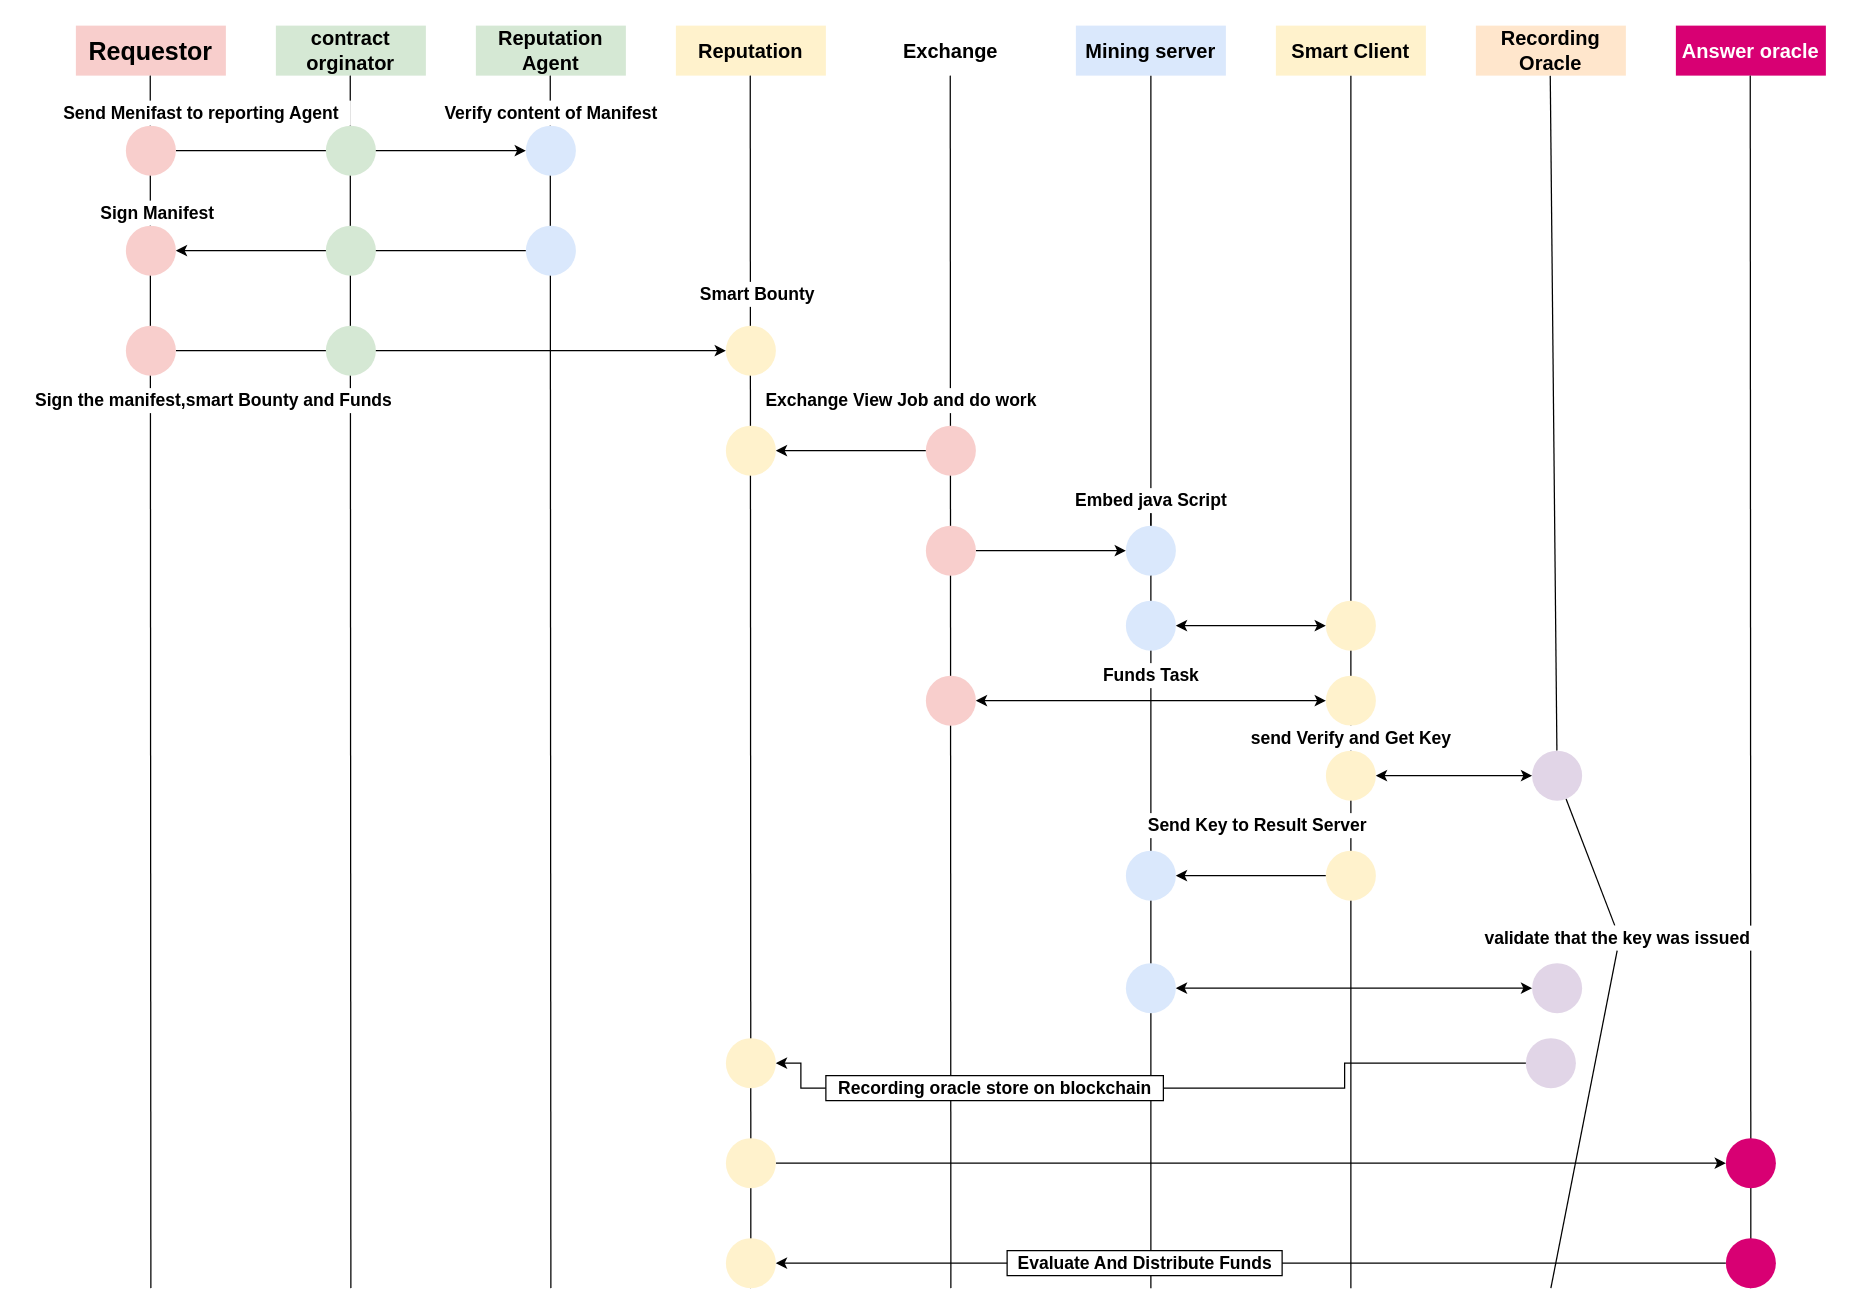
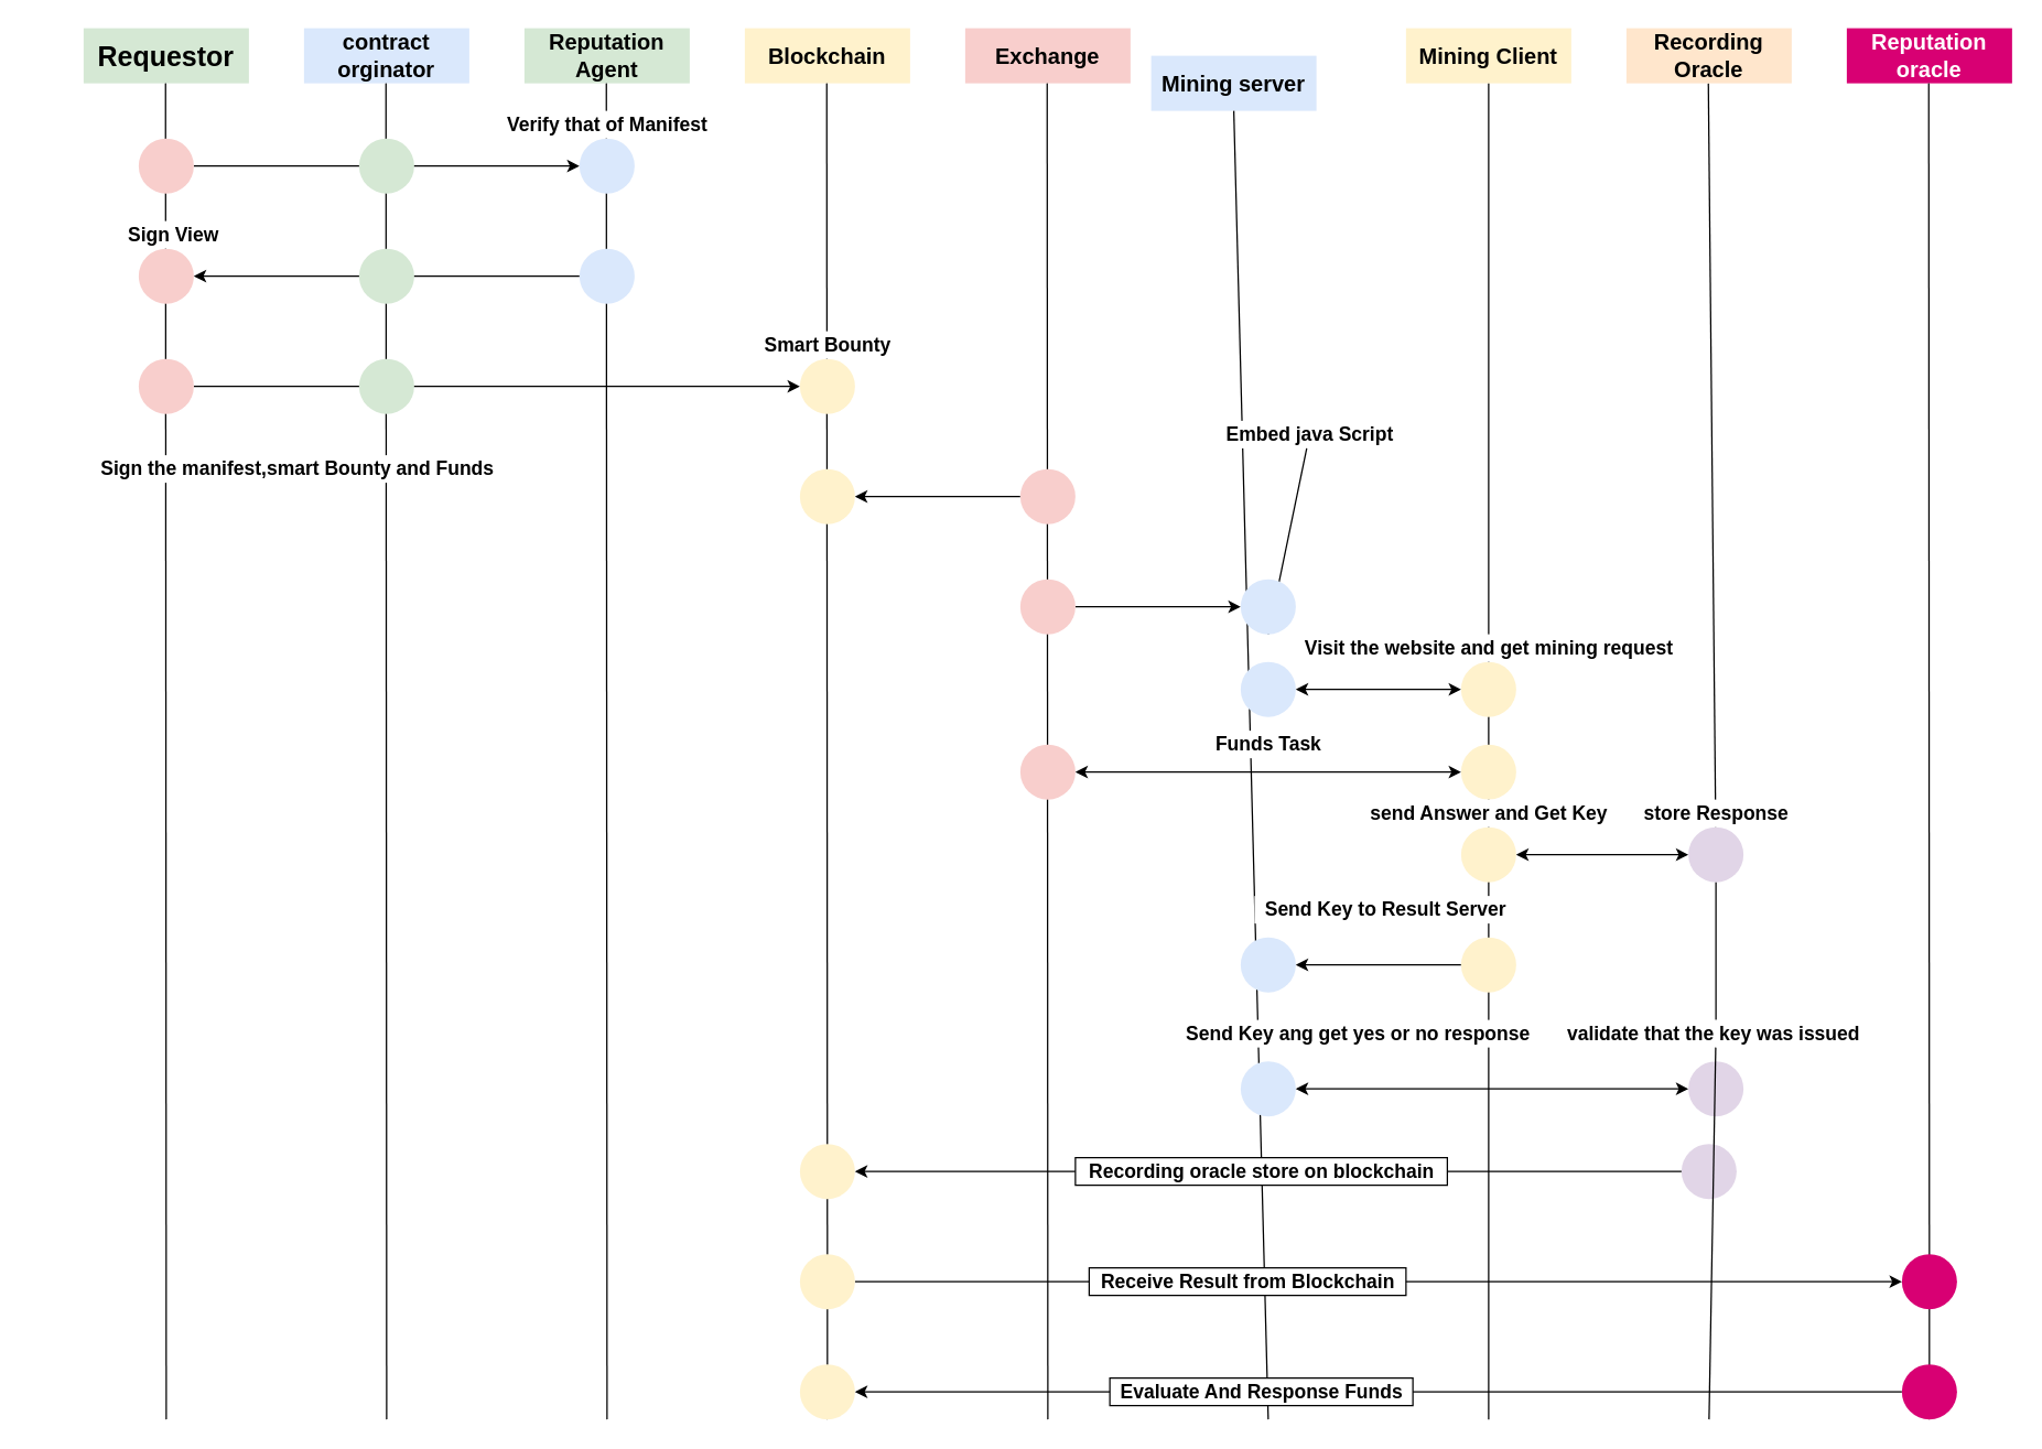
- <mxCell id="2" value="&lt;b&gt;&lt;font style=&quot;font-size: 20px&quot;&gt;Requestor&lt;/font&gt;&lt;/b&gt;" style="rounded=0;whiteSpace=wrap;html=1;fillColor=#f8cecc;strokeColor=none;" parent="1" vertex="1"><mxGeometry x="60" y="20" width="120" height="40" as="geometry" /></mxCell>
+ <mxCell id="2" value="&lt;b&gt;&lt;font style=&quot;font-size: 20px&quot;&gt;Requestor&lt;/font&gt;&lt;/b&gt;" style="rounded=0;whiteSpace=wrap;html=1;fillColor=#d5e8d4;strokeColor=none;" parent="1" vertex="1"><mxGeometry x="60" y="20" width="120" height="40" as="geometry" /></mxCell>
- <mxCell id="3" value="&lt;b&gt;&lt;font style=&quot;font-size: 16px&quot;&gt;contract orginator&lt;/font&gt;&lt;/b&gt;" style="rounded=0;whiteSpace=wrap;html=1;fillColor=#d5e8d4;strokeColor=none;" parent="1" vertex="1"><mxGeometry x="220" y="20" width="120" height="40" as="geometry" /></mxCell>
+ <mxCell id="3" value="&lt;b&gt;&lt;font style=&quot;font-size: 16px&quot;&gt;contract orginator&lt;/font&gt;&lt;/b&gt;" style="rounded=0;whiteSpace=wrap;html=1;fillColor=#dae8fc;strokeColor=none;" parent="1" vertex="1"><mxGeometry x="220" y="20" width="120" height="40" as="geometry" /></mxCell>
- <mxCell id="5" value="&lt;span style=&quot;font-size: 16px&quot;&gt;&lt;b&gt;Reputation&lt;/b&gt;&lt;/span&gt;" style="rounded=0;whiteSpace=wrap;html=1;fillColor=#fff2cc;strokeColor=none;" parent="1" vertex="1"><mxGeometry x="540" y="20" width="120" height="40" as="geometry" /></mxCell>
+ <mxCell id="5" value="&lt;span style=&quot;font-size: 16px&quot;&gt;&lt;b&gt;Blockchain&lt;/b&gt;&lt;/span&gt;" style="rounded=0;whiteSpace=wrap;html=1;fillColor=#fff2cc;strokeColor=none;" parent="1" vertex="1"><mxGeometry x="540" y="20" width="120" height="40" as="geometry" /></mxCell>
- <mxCell id="6" value="&lt;span style=&quot;font-size: 16px&quot;&gt;&lt;b&gt;Exchange&lt;/b&gt;&lt;/span&gt;" style="rounded=0;whiteSpace=wrap;html=1;fillColor=#ffffff;strokeColor=none;" parent="1" vertex="1"><mxGeometry x="700" y="20" width="120" height="40" as="geometry" /></mxCell>
+ <mxCell id="6" value="&lt;span style=&quot;font-size: 16px&quot;&gt;&lt;b&gt;Exchange&lt;/b&gt;&lt;/span&gt;" style="rounded=0;whiteSpace=wrap;html=1;fillColor=#f8cecc;strokeColor=none;" parent="1" vertex="1"><mxGeometry x="700" y="20" width="120" height="40" as="geometry" /></mxCell>
- <mxCell id="33" value="&lt;span style=&quot;font-size: 16px&quot;&gt;&lt;b&gt;Mining server&lt;/b&gt;&lt;/span&gt;" style="rounded=0;whiteSpace=wrap;html=1;fillColor=#dae8fc;strokeColor=none;" parent="1" vertex="1"><mxGeometry x="860" y="20" width="120" height="40" as="geometry" /></mxCell>
+ <mxCell id="33" value="&lt;span style=&quot;font-size: 16px&quot;&gt;&lt;b&gt;Mining server&lt;/b&gt;&lt;/span&gt;" style="rounded=0;whiteSpace=wrap;html=1;fillColor=#dae8fc;strokeColor=none;" parent="1" vertex="1"><mxGeometry x="835" y="40" width="120" height="40" as="geometry" /></mxCell>
- <mxCell id="40" value="&lt;span style=&quot;font-size: 16px&quot;&gt;&lt;b&gt;Smart Client&lt;/b&gt;&lt;/span&gt;" style="rounded=0;whiteSpace=wrap;html=1;fillColor=#fff2cc;strokeColor=none;" parent="1" vertex="1"><mxGeometry x="1020" y="20" width="120" height="40" as="geometry" /></mxCell>
+ <mxCell id="40" value="&lt;span style=&quot;font-size: 16px&quot;&gt;&lt;b&gt;Mining Client&lt;/b&gt;&lt;/span&gt;" style="rounded=0;whiteSpace=wrap;html=1;fillColor=#fff2cc;strokeColor=none;" parent="1" vertex="1"><mxGeometry x="1020" y="20" width="120" height="40" as="geometry" /></mxCell>
- <mxCell id="65" value="&lt;span style=&quot;font-size: 16px&quot;&gt;&lt;b&gt;Answer oracle&lt;/b&gt;&lt;/span&gt;" style="rounded=0;whiteSpace=wrap;html=1;fillColor=#d80073;fontColor=#ffffff;strokeColor=none;" parent="1" vertex="1"><mxGeometry x="1340" y="20" width="120" height="40" as="geometry" /></mxCell>
+ <mxCell id="65" value="&lt;span style=&quot;font-size: 16px&quot;&gt;&lt;b&gt;Reputation oracle&lt;/b&gt;&lt;/span&gt;" style="rounded=0;whiteSpace=wrap;html=1;fillColor=#d80073;fontColor=#ffffff;strokeColor=none;" parent="1" vertex="1"><mxGeometry x="1340" y="20" width="120" height="40" as="geometry" /></mxCell>
- <mxCell id="14" value="&lt;b&gt;&lt;font style=&quot;font-size: 14px&quot;&gt;Send Menifast to reporting Agent&lt;/font&gt;&lt;/b&gt;" style="text;html=1;resizable=0;autosize=1;align=center;verticalAlign=middle;points=[];strokeColor=none;rounded=0;fillColor=#ffffff;" parent="1" vertex="1"><mxGeometry x="40" y="80" width="240" height="20" as="geometry" /></mxCell>
- <mxCell id="15" value="&lt;b&gt;&lt;font style=&quot;font-size: 14px&quot;&gt;Verify content of Manifest&lt;/font&gt;&lt;/b&gt;" style="text;html=1;resizable=0;autosize=1;align=center;verticalAlign=middle;points=[];strokeColor=none;rounded=0;fillColor=#ffffff;" parent="1" vertex="1"><mxGeometry x="345" y="80" width="190" height="20" as="geometry" /></mxCell>
+ <mxCell id="15" value="&lt;b&gt;&lt;font style=&quot;font-size: 14px&quot;&gt;Verify that of Manifest&lt;/font&gt;&lt;/b&gt;" style="text;html=1;resizable=0;autosize=1;align=center;verticalAlign=middle;points=[];strokeColor=none;rounded=0;fillColor=#ffffff;" parent="1" vertex="1"><mxGeometry x="345" y="80" width="190" height="20" as="geometry" /></mxCell>
- <mxCell id="77" value="&lt;span style=&quot;font-size: 14px&quot;&gt;&lt;b&gt;Sign Manifest&lt;/b&gt;&lt;/span&gt;" style="text;html=1;resizable=0;autosize=1;align=center;verticalAlign=middle;points=[];strokeColor=none;rounded=0;fillColor=#ffffff;" vertex="1" parent="1"><mxGeometry x="70" y="160" width="110" height="20" as="geometry" /></mxCell>
+ <mxCell id="77" value="&lt;span style=&quot;font-size: 14px&quot;&gt;&lt;b&gt;Sign View&lt;/b&gt;&lt;/span&gt;" style="text;html=1;resizable=0;autosize=1;align=center;verticalAlign=middle;points=[];strokeColor=none;rounded=0;fillColor=#ffffff;" vertex="1" parent="1"><mxGeometry x="70" y="160" width="110" height="20" as="geometry" /></mxCell>
- <mxCell id="27" value="&lt;b&gt;&lt;font style=&quot;font-size: 14px&quot;&gt;Smart Bounty&lt;/font&gt;&lt;/b&gt;" style="text;html=1;resizable=0;autosize=1;align=center;verticalAlign=middle;points=[];strokeColor=none;rounded=0;fillColor=#ffffff;" parent="1" vertex="1"><mxGeometry x="550" y="225" width="110" height="20" as="geometry" /></mxCell>
+ <mxCell id="27" value="&lt;b&gt;&lt;font style=&quot;font-size: 14px&quot;&gt;Smart Bounty&lt;/font&gt;&lt;/b&gt;" style="text;html=1;resizable=0;autosize=1;align=center;verticalAlign=middle;points=[];strokeColor=none;rounded=0;fillColor=#ffffff;" parent="1" vertex="1"><mxGeometry x="545" y="240" width="110" height="20" as="geometry" /></mxCell>
- <mxCell id="20" value="&lt;b&gt;&lt;font style=&quot;font-size: 14px&quot;&gt;Sign the manifest,smart Bounty and Funds&lt;/font&gt;&lt;/b&gt;" style="text;html=1;resizable=0;autosize=1;align=center;verticalAlign=middle;points=[];strokeColor=none;rounded=0;fillColor=#ffffff;" parent="1" vertex="1"><mxGeometry y="310" width="300" height="20" as="geometry" x="20" /></mxCell>
+ <mxCell id="20" value="&lt;b&gt;&lt;font style=&quot;font-size: 14px&quot;&gt;Sign the manifest,smart Bounty and Funds&lt;/font&gt;&lt;/b&gt;" style="text;html=1;resizable=0;autosize=1;align=center;verticalAlign=middle;points=[];strokeColor=none;rounded=0;fillColor=#ffffff;" parent="1" vertex="1"><mxGeometry x="65" y="330" width="300" height="20" as="geometry" /></mxCell>
- <mxCell id="32" value="&lt;b&gt;&lt;font style=&quot;font-size: 14px&quot;&gt;Exchange View Job and do work&lt;/font&gt;&lt;/b&gt;" style="text;html=1;resizable=0;autosize=1;align=center;verticalAlign=middle;points=[];strokeColor=none;rounded=0;fillColor=#ffffff;" parent="1" vertex="1"><mxGeometry x="605" y="310" width="230" height="20" as="geometry" /></mxCell>
- <mxCell id="37" value="&lt;b&gt;&lt;font style=&quot;font-size: 14px&quot;&gt;Embed java Script&lt;/font&gt;&lt;/b&gt;" style="text;html=1;resizable=0;autosize=1;align=center;verticalAlign=middle;points=[];strokeColor=none;rounded=0;fillColor=#ffffff;" parent="1" vertex="1"><mxGeometry x="850" y="390" width="140" height="20" as="geometry" /></mxCell>
+ <mxCell id="37" value="&lt;b&gt;&lt;font style=&quot;font-size: 14px&quot;&gt;Embed java Script&lt;/font&gt;&lt;/b&gt;" style="text;html=1;resizable=0;autosize=1;align=center;verticalAlign=middle;points=[];strokeColor=none;rounded=0;fillColor=#ffffff;" parent="1" vertex="1"><mxGeometry x="880" y="305" width="140" height="20" as="geometry" /></mxCell>
+ <mxCell id="83" value="&lt;span style=&quot;font-size: 14px&quot;&gt;&lt;b&gt;Visit the website and get mining request&lt;/b&gt;&lt;/span&gt;" style="text;html=1;resizable=0;autosize=1;align=center;verticalAlign=middle;points=[];strokeColor=none;rounded=0;fillColor=#ffffff;" vertex="1" parent="1"><mxGeometry x="940" y="460" width="280" height="20" as="geometry" /></mxCell>
- <mxCell id="52" value="&lt;b&gt;&lt;font style=&quot;font-size: 14px&quot;&gt;send Verify and Get Key&lt;/font&gt;&lt;/b&gt;" style="text;html=1;resizable=0;autosize=1;align=center;verticalAlign=middle;points=[];strokeColor=none;rounded=0;fillColor=#ffffff;" parent="1" vertex="1"><mxGeometry x="985" y="580" width="190" height="20" as="geometry" /></mxCell>
+ <mxCell id="52" value="&lt;b&gt;&lt;font style=&quot;font-size: 14px&quot;&gt;send Answer and Get Key&lt;/font&gt;&lt;/b&gt;" style="text;html=1;resizable=0;autosize=1;align=center;verticalAlign=middle;points=[];strokeColor=none;rounded=0;fillColor=#ffffff;" parent="1" vertex="1"><mxGeometry x="985" y="580" width="190" height="20" as="geometry" /></mxCell>
+ <mxCell id="53" value="&lt;b&gt;&lt;font style=&quot;font-size: 14px&quot;&gt;store Response&lt;/font&gt;&lt;/b&gt;" style="text;html=1;resizable=0;autosize=1;align=center;verticalAlign=middle;points=[];strokeColor=none;rounded=0;fillColor=#ffffff;" parent="1" vertex="1"><mxGeometry x="1185" y="580" width="120" height="20" as="geometry" /></mxCell>
+ <mxCell id="61" value="&lt;b&gt;&lt;font style=&quot;font-size: 14px&quot;&gt;Send Key ang get yes or no response&lt;/font&gt;&lt;/b&gt;" style="text;html=1;resizable=0;autosize=1;align=center;verticalAlign=middle;points=[];strokeColor=none;rounded=0;fillColor=#ffffff;" parent="1" vertex="1"><mxGeometry x="850" y="740" width="270" height="20" as="geometry" /></mxCell>
- <mxCell id="78" value="&lt;b&gt;&lt;font style=&quot;font-size: 14px&quot;&gt;validate that the key was issued&amp;nbsp;&lt;/font&gt;&lt;/b&gt;" style="text;html=1;resizable=0;autosize=1;align=center;verticalAlign=middle;points=[];strokeColor=none;rounded=0;fillColor=#ffffff;" parent="1" vertex="1"><mxGeometry x="1180" y="740" width="230" height="20" as="geometry" /></mxCell>
+ <mxCell id="78" value="&lt;b&gt;&lt;font style=&quot;font-size: 14px&quot;&gt;validate that the key was issued&amp;nbsp;&lt;/font&gt;&lt;/b&gt;" style="text;html=1;resizable=0;autosize=1;align=center;verticalAlign=middle;points=[];strokeColor=none;rounded=0;fillColor=#ffffff;" parent="1" vertex="1"><mxGeometry x="1130" y="740" width="230" height="20" as="geometry" /></mxCell>
- <mxCell id="75" value="&lt;b&gt;&lt;font style=&quot;font-size: 14px&quot;&gt;Recording oracle store on blockchain&lt;/font&gt;&lt;/b&gt;" style="text;html=1;resizable=0;autosize=1;align=center;verticalAlign=middle;points=[];rounded=0;fillColor=#ffffff;strokeColor=#000000;" parent="1" vertex="1"><mxGeometry x="660" y="860" width="270" height="20" as="geometry" /></mxCell>
+ <mxCell id="75" value="&lt;b&gt;&lt;font style=&quot;font-size: 14px&quot;&gt;Recording oracle store on blockchain&lt;/font&gt;&lt;/b&gt;" style="text;html=1;resizable=0;autosize=1;align=center;verticalAlign=middle;points=[];rounded=0;fillColor=#ffffff;strokeColor=#000000;" parent="1" vertex="1"><mxGeometry x="780" y="840" width="270" height="20" as="geometry" /></mxCell>
+ <mxCell id="70" value="&lt;b&gt;&lt;font style=&quot;font-size: 14px&quot;&gt;Receive Result from Blockchain&lt;/font&gt;&lt;/b&gt;" style="text;html=1;resizable=0;autosize=1;align=center;verticalAlign=middle;points=[];rounded=0;fillColor=#ffffff;strokeColor=#000000;" parent="1" vertex="1"><mxGeometry x="790" y="920" width="230" height="20" as="geometry" /></mxCell>
- <mxCell id="74" value="&lt;b&gt;&lt;font style=&quot;font-size: 14px&quot;&gt;Evaluate And Distribute Funds&lt;/font&gt;&lt;/b&gt;" style="text;html=1;resizable=0;autosize=1;align=center;verticalAlign=middle;points=[];rounded=0;fillColor=#ffffff;strokeColor=#000000;" parent="1" vertex="1"><mxGeometry x="805" y="1000" width="220" height="20" as="geometry" /></mxCell>
+ <mxCell id="74" value="&lt;b&gt;&lt;font style=&quot;font-size: 14px&quot;&gt;Evaluate And Response Funds&lt;/font&gt;&lt;/b&gt;" style="text;html=1;resizable=0;autosize=1;align=center;verticalAlign=middle;points=[];rounded=0;fillColor=#ffffff;strokeColor=#000000;" parent="1" vertex="1"><mxGeometry x="805" y="1000" width="220" height="20" as="geometry" /></mxCell>
